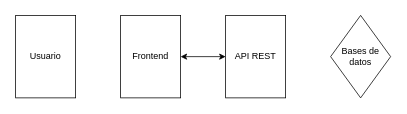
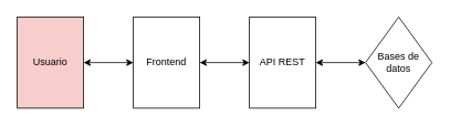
- <mxCell id="3" value="Usuario" style="rounded=0;whiteSpace=wrap;html=1;" vertex="1" parent="1"><mxGeometry x="20" y="20" width="80" height="110" as="geometry" /></mxCell>
+ <mxCell id="3" value="Usuario" style="rounded=0;whiteSpace=wrap;html=1;fillColor=#f8cecc;" vertex="1" parent="1"><mxGeometry x="20" y="20" width="80" height="110" as="geometry" /></mxCell>
+ <mxCell id="2" style="edgeStyle=orthogonalEdgeStyle;rounded=0;orthogonalLoop=1;jettySize=auto;html=1;exitX=1;exitY=0.5;exitDx=0;exitDy=0;entryX=0;entryY=0.5;entryDx=0;entryDy=0;startArrow=classic;startFill=1;" edge="1" parent="1" source="3" target="5"><mxGeometry relative="1" as="geometry" /></mxCell>
+ <mxCell id="6" style="edgeStyle=orthogonalEdgeStyle;rounded=0;orthogonalLoop=1;jettySize=auto;html=1;exitX=1;exitY=0.5;exitDx=0;exitDy=0;entryX=0;entryY=0.5;entryDx=0;entryDy=0;startArrow=classic;startFill=1;" edge="1" parent="1" source="7" target="8"><mxGeometry relative="1" as="geometry" /></mxCell>
